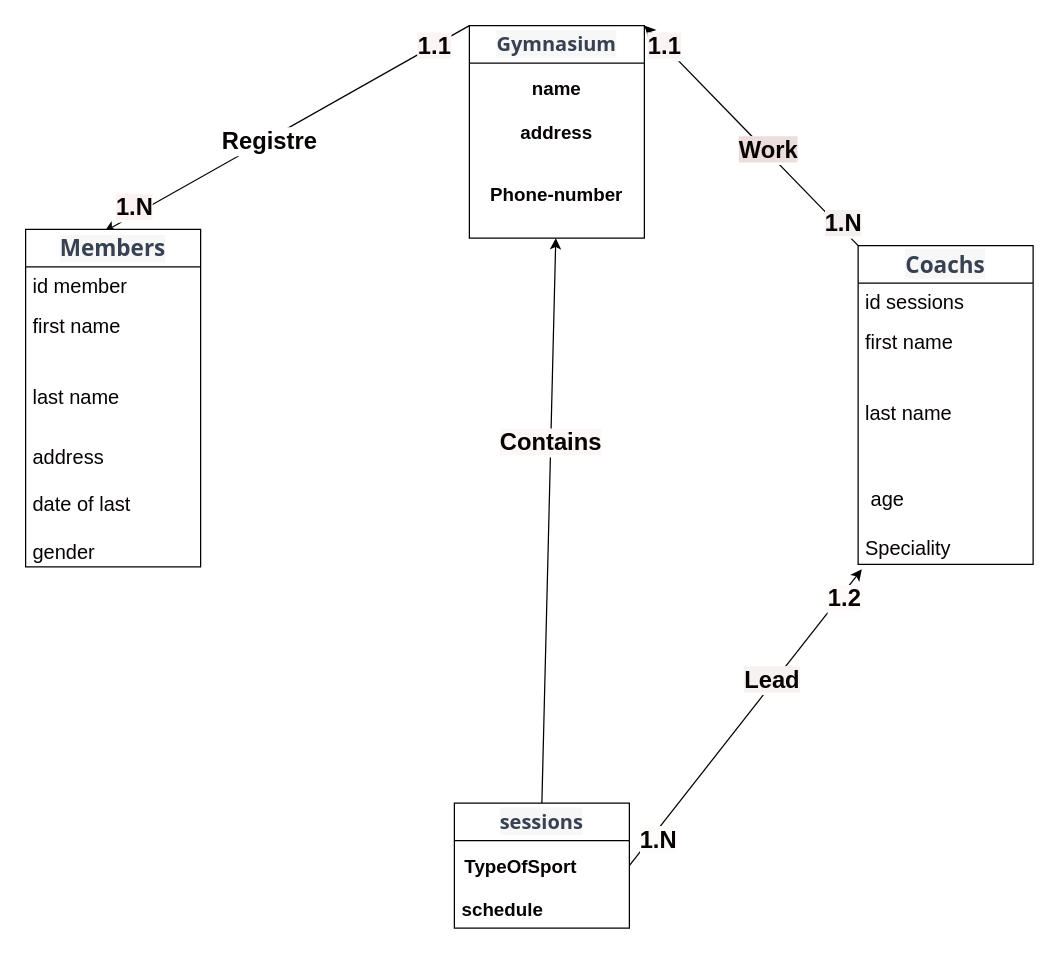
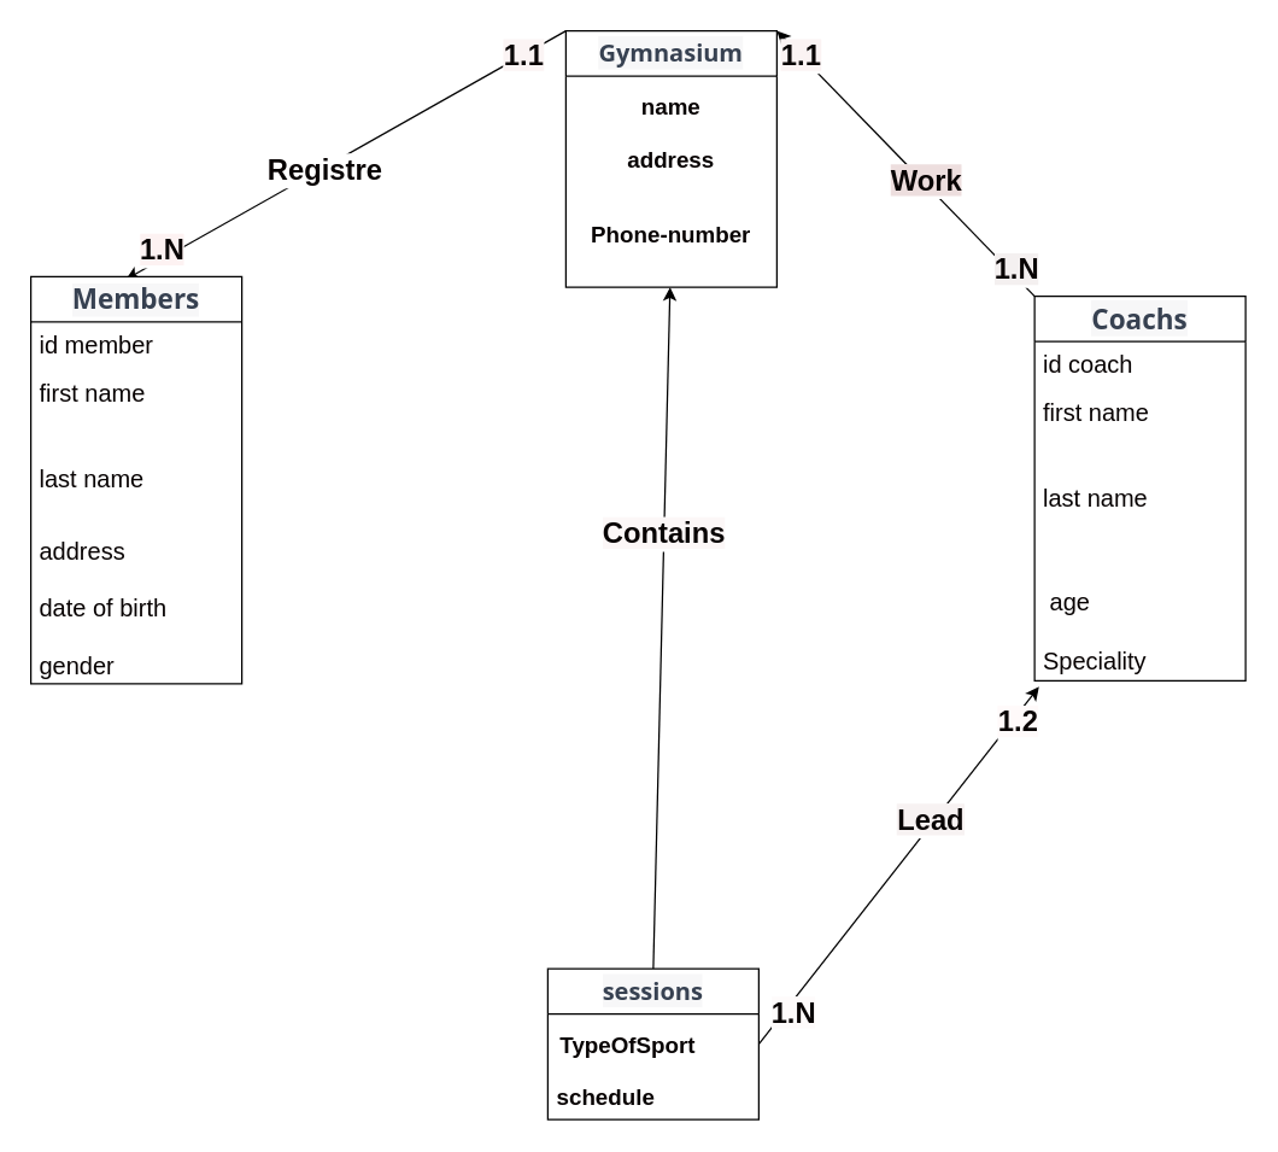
- <mxCell id="19" value="id sessions" style="text;strokeColor=none;fillColor=none;align=left;verticalAlign=middle;spacingLeft=4;spacingRight=4;overflow=hidden;points=[[0,0.5],[1,0.5]];portConstraint=eastwest;rotatable=0;whiteSpace=wrap;html=1;labelBackgroundColor=#FFFFFF;fontSize=16;fontColor=#080303;" vertex="1" parent="18"><mxGeometry y="30" width="140" height="30" as="geometry" /></mxCell>
+ <mxCell id="19" value="id coach" style="text;strokeColor=none;fillColor=none;align=left;verticalAlign=middle;spacingLeft=4;spacingRight=4;overflow=hidden;points=[[0,0.5],[1,0.5]];portConstraint=eastwest;rotatable=0;whiteSpace=wrap;html=1;labelBackgroundColor=#FFFFFF;fontSize=16;fontColor=#080303;" vertex="1" parent="18"><mxGeometry y="30" width="140" height="30" as="geometry" /></mxCell>
- <mxCell id="13" value="address&amp;nbsp; &amp;nbsp; &amp;nbsp; &amp;nbsp; &amp;nbsp; &amp;nbsp; &amp;nbsp; &amp;nbsp; &amp;nbsp;&lt;br&gt;date of last&lt;br&gt;&lt;br&gt;gender" style="text;strokeColor=none;fillColor=none;align=left;verticalAlign=middle;spacingLeft=4;spacingRight=4;overflow=hidden;points=[[0,0.5],[1,0.5]];portConstraint=eastwest;rotatable=0;whiteSpace=wrap;html=1;labelBackgroundColor=#FFFFFF;fontSize=16;fontColor=#080303;" vertex="1" parent="10"><mxGeometry y="170" width="140" height="100" as="geometry" /></mxCell>
+ <mxCell id="13" value="address&amp;nbsp; &amp;nbsp; &amp;nbsp; &amp;nbsp; &amp;nbsp; &amp;nbsp; &amp;nbsp; &amp;nbsp; &amp;nbsp;&lt;br&gt;date of birth&lt;br&gt;&lt;br&gt;gender" style="text;strokeColor=none;fillColor=none;align=left;verticalAlign=middle;spacingLeft=4;spacingRight=4;overflow=hidden;points=[[0,0.5],[1,0.5]];portConstraint=eastwest;rotatable=0;whiteSpace=wrap;html=1;labelBackgroundColor=#FFFFFF;fontSize=16;fontColor=#080303;" vertex="1" parent="10"><mxGeometry y="170" width="140" height="100" as="geometry" /></mxCell>
